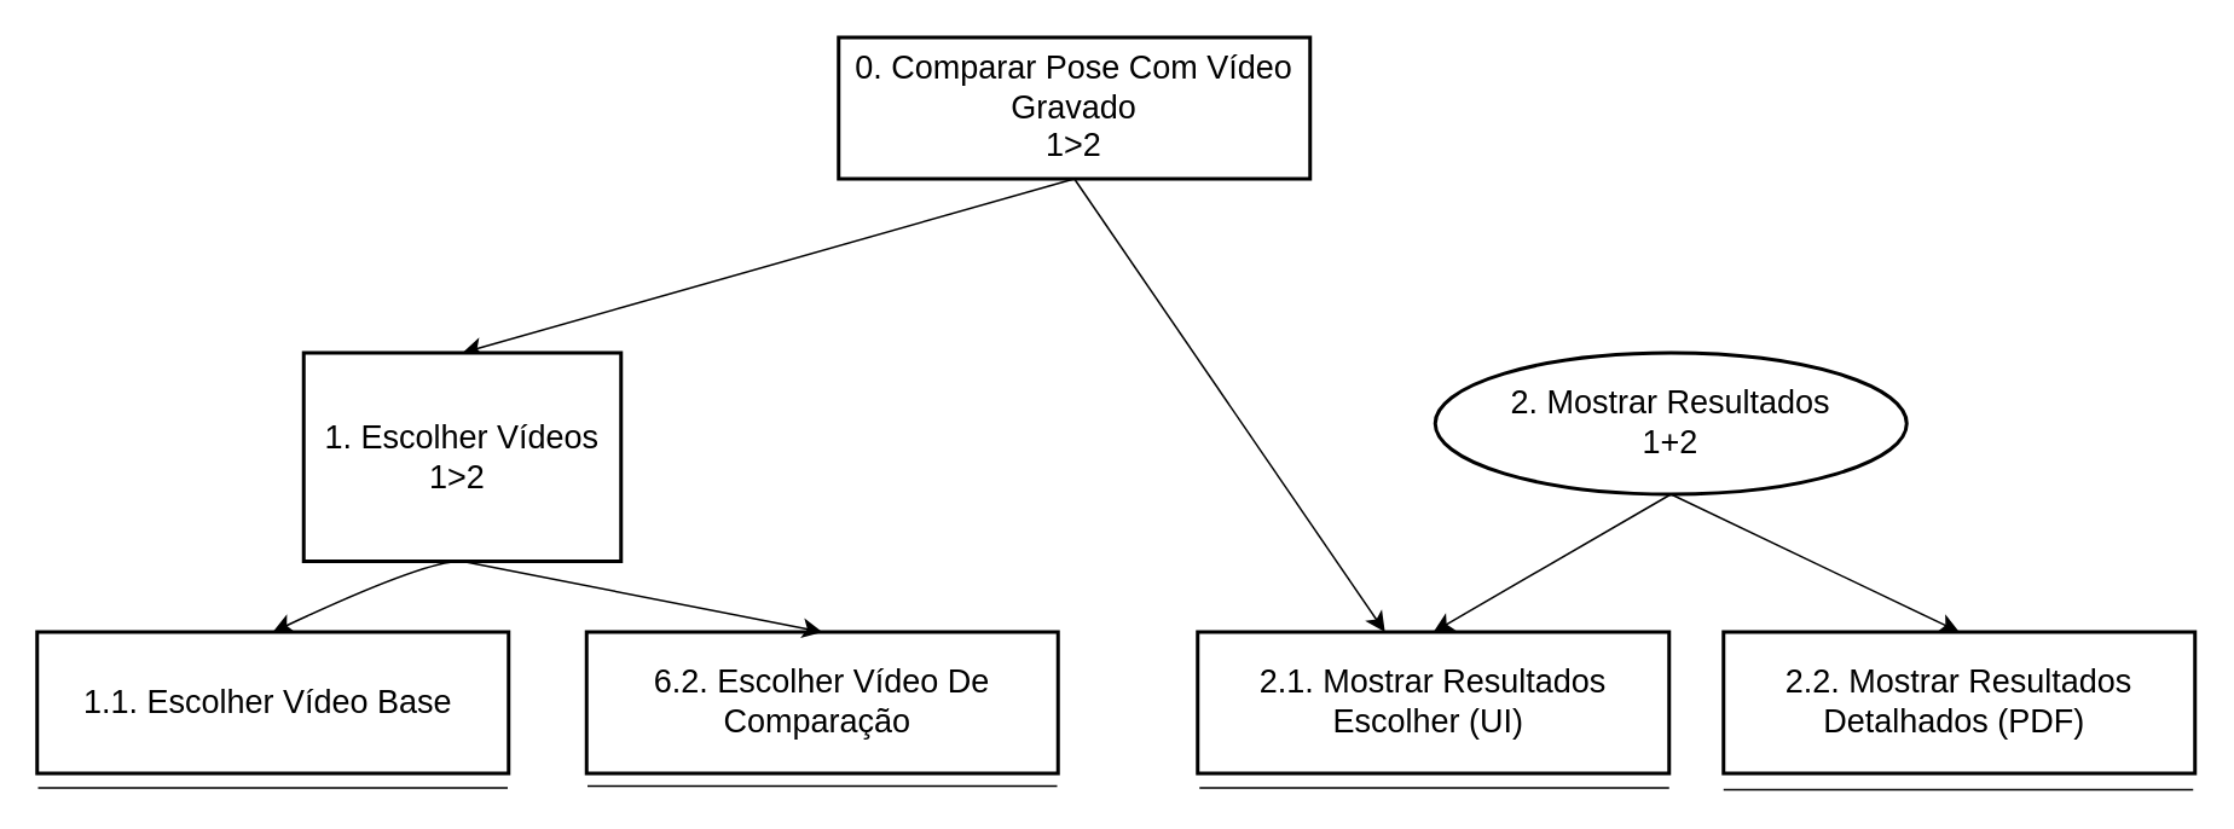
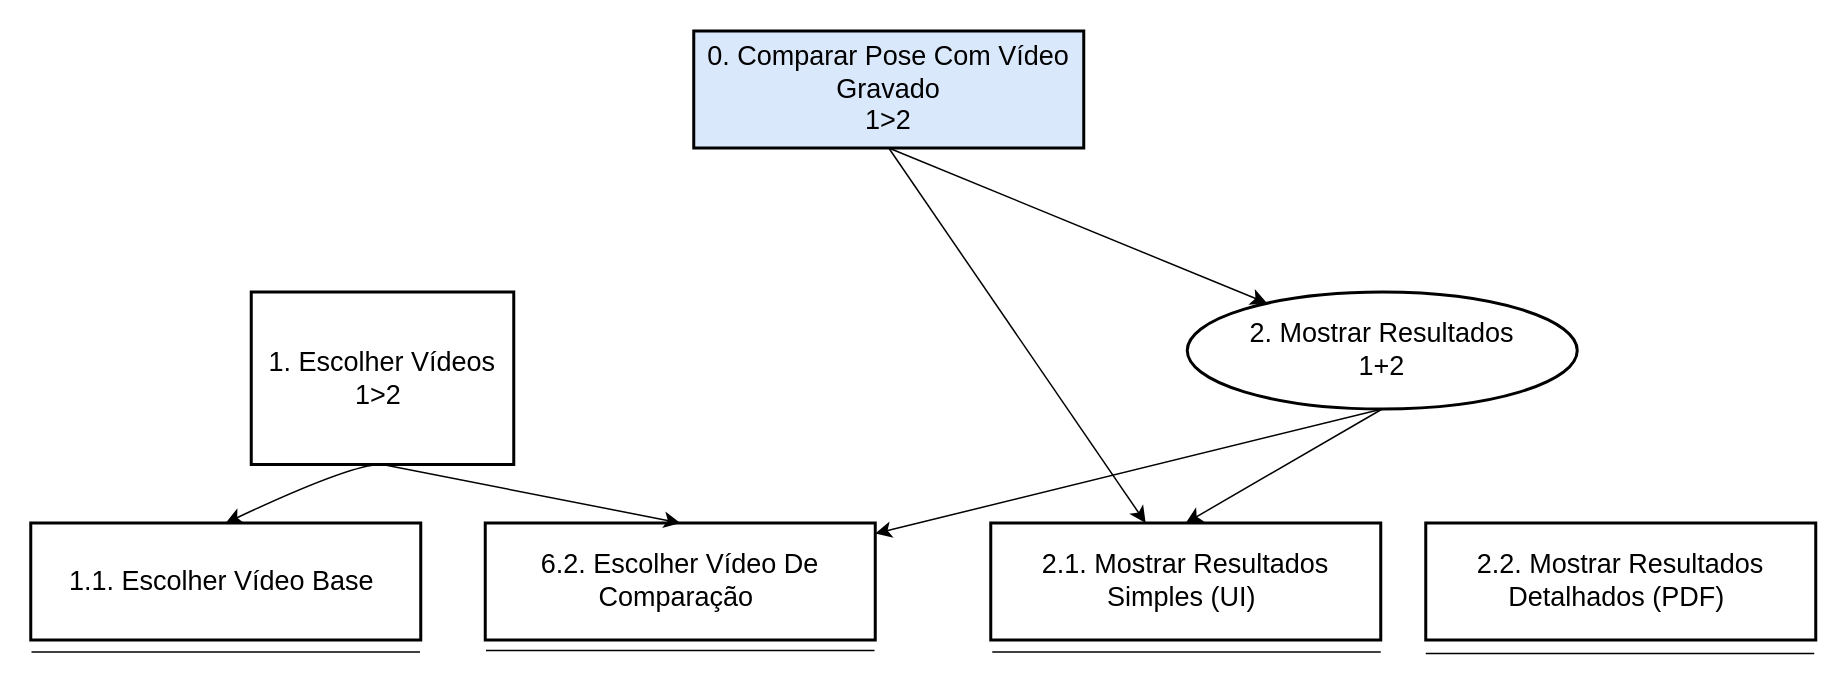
- <mxCell id="4" value="0. Comparar Pose Com Vídeo Gravado&#10;1&gt;2" style="whiteSpace=wrap;strokeWidth=2;fontSize=18;" parent="1" vertex="1"><mxGeometry x="462" y="20" width="260" height="78" as="geometry" /></mxCell>
+ <mxCell id="4" value="0. Comparar Pose Com Vídeo Gravado&#10;1&gt;2" style="whiteSpace=wrap;strokeWidth=2;fontSize=18;fillColor=#dae8fc;" parent="1" vertex="1"><mxGeometry x="462" y="20" width="260" height="78" as="geometry" /></mxCell>
- <mxCell id="3" style="edgeStyle=none;curved=1;rounded=0;orthogonalLoop=1;jettySize=auto;html=1;exitX=0.5;exitY=1;exitDx=0;exitDy=0;entryX=0.5;entryY=0;entryDx=0;entryDy=0;fontSize=12;startSize=8;endSize=8;" parent="1" source="4" target="9" edge="1"><mxGeometry relative="1" as="geometry" /></mxCell>
+ <mxCell id="3" style="edgeStyle=none;curved=1;rounded=0;orthogonalLoop=1;jettySize=auto;html=1;exitX=0.5;exitY=1;exitDx=0;exitDy=0;fontSize=12;startSize=8;endSize=8;" parent="1" source="4" target="12" edge="1"><mxGeometry relative="1" as="geometry" /></mxCell>
- <mxCell id="11" style="edgeStyle=none;curved=1;rounded=0;orthogonalLoop=1;jettySize=auto;html=1;exitX=0.5;exitY=1;exitDx=0;exitDy=0;entryX=0.5;entryY=0;entryDx=0;entryDy=0;fontSize=12;startSize=8;endSize=8;" parent="1" source="12" target="16" edge="1"><mxGeometry relative="1" as="geometry" /></mxCell>
+ <mxCell id="11" style="edgeStyle=none;curved=1;rounded=0;orthogonalLoop=1;jettySize=auto;html=1;exitX=0.5;exitY=1;exitDx=0;exitDy=0;fontSize=12;startSize=8;endSize=8;" parent="1" source="12" target="6" edge="1"><mxGeometry relative="1" as="geometry" /></mxCell>
- <mxCell id="15" value="2.1. Mostrar Resultados Escolher (UI) " style="whiteSpace=wrap;strokeWidth=2;fontSize=18;" parent="1" vertex="1"><mxGeometry x="660" y="348" width="260" height="78" as="geometry" /></mxCell>
+ <mxCell id="15" value="2.1. Mostrar Resultados Simples (UI) " style="whiteSpace=wrap;strokeWidth=2;fontSize=18;" parent="1" vertex="1"><mxGeometry x="660" y="348" width="260" height="78" as="geometry" /></mxCell>
